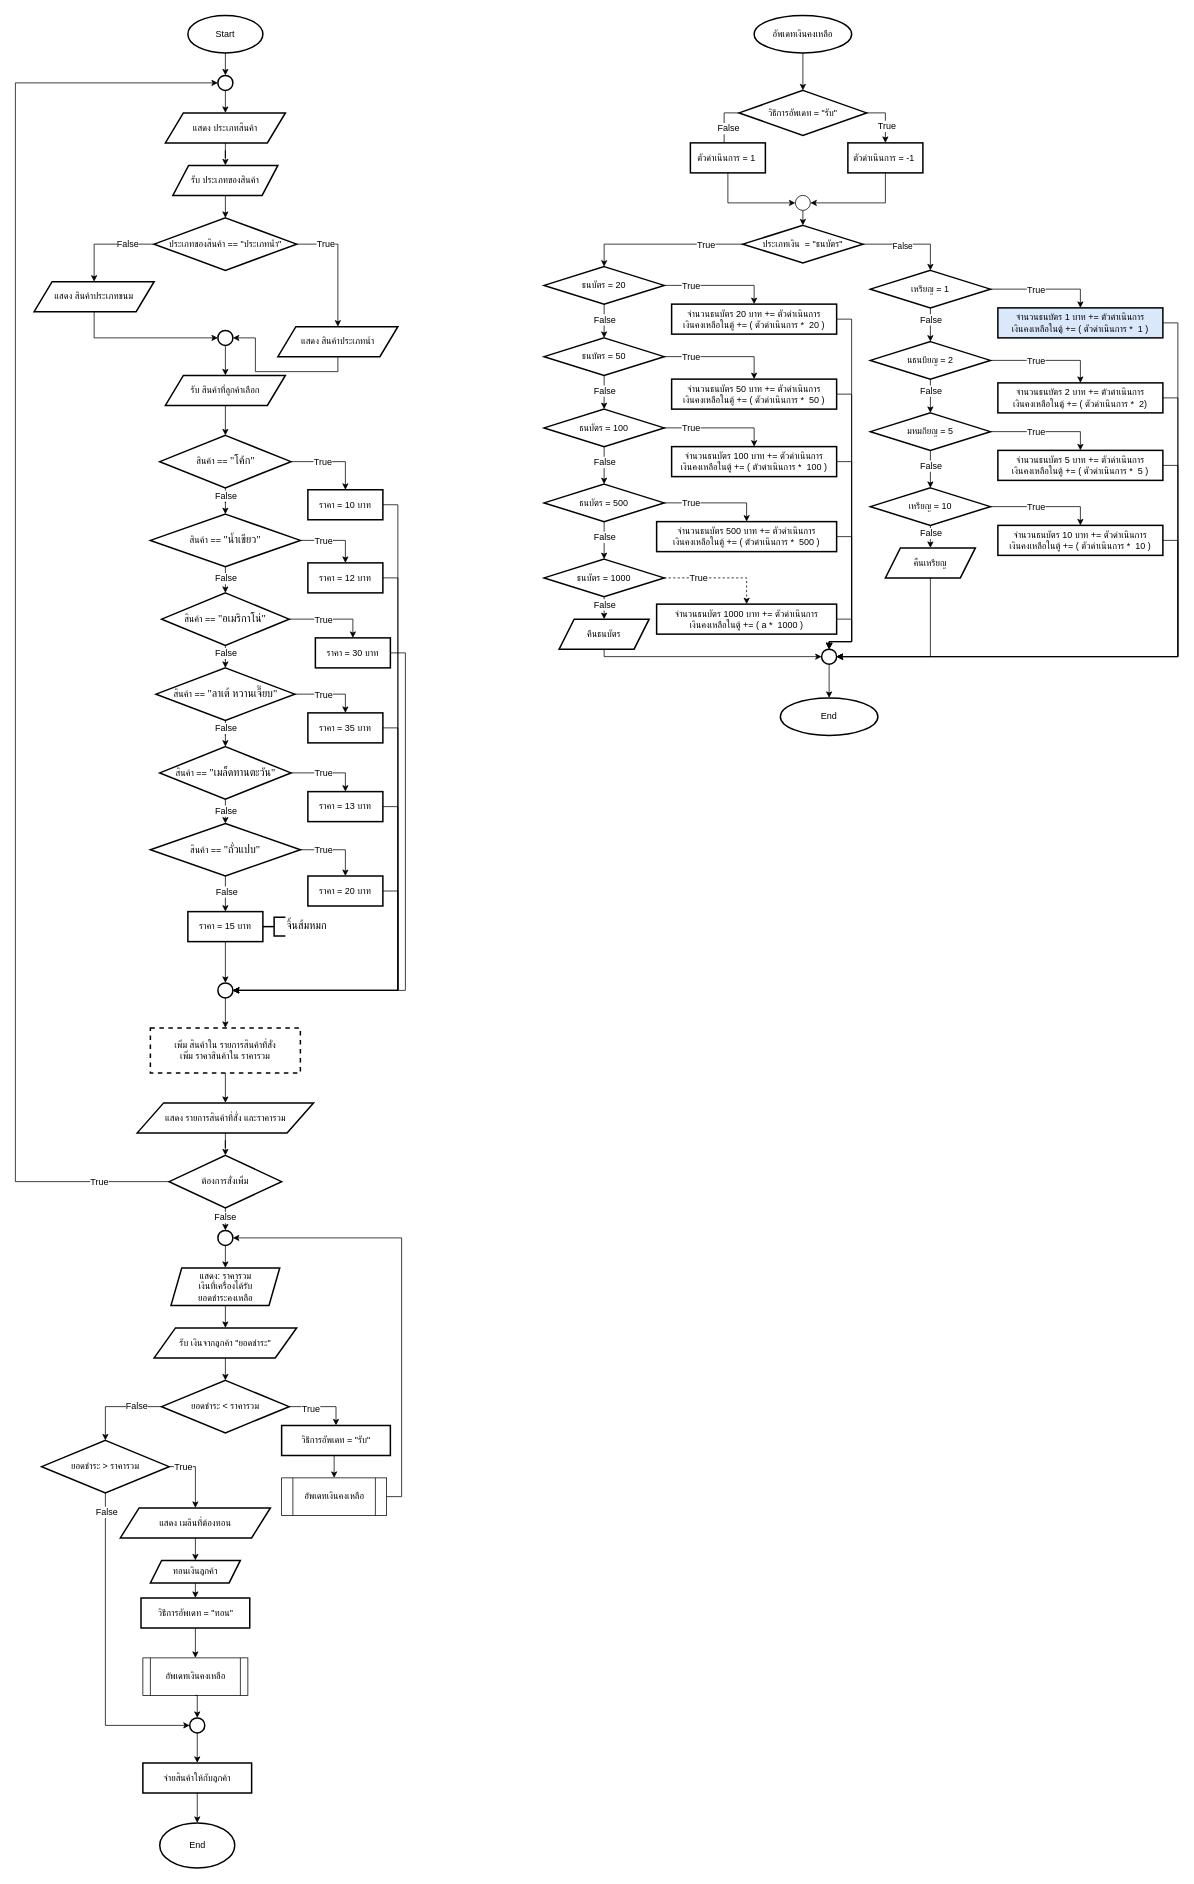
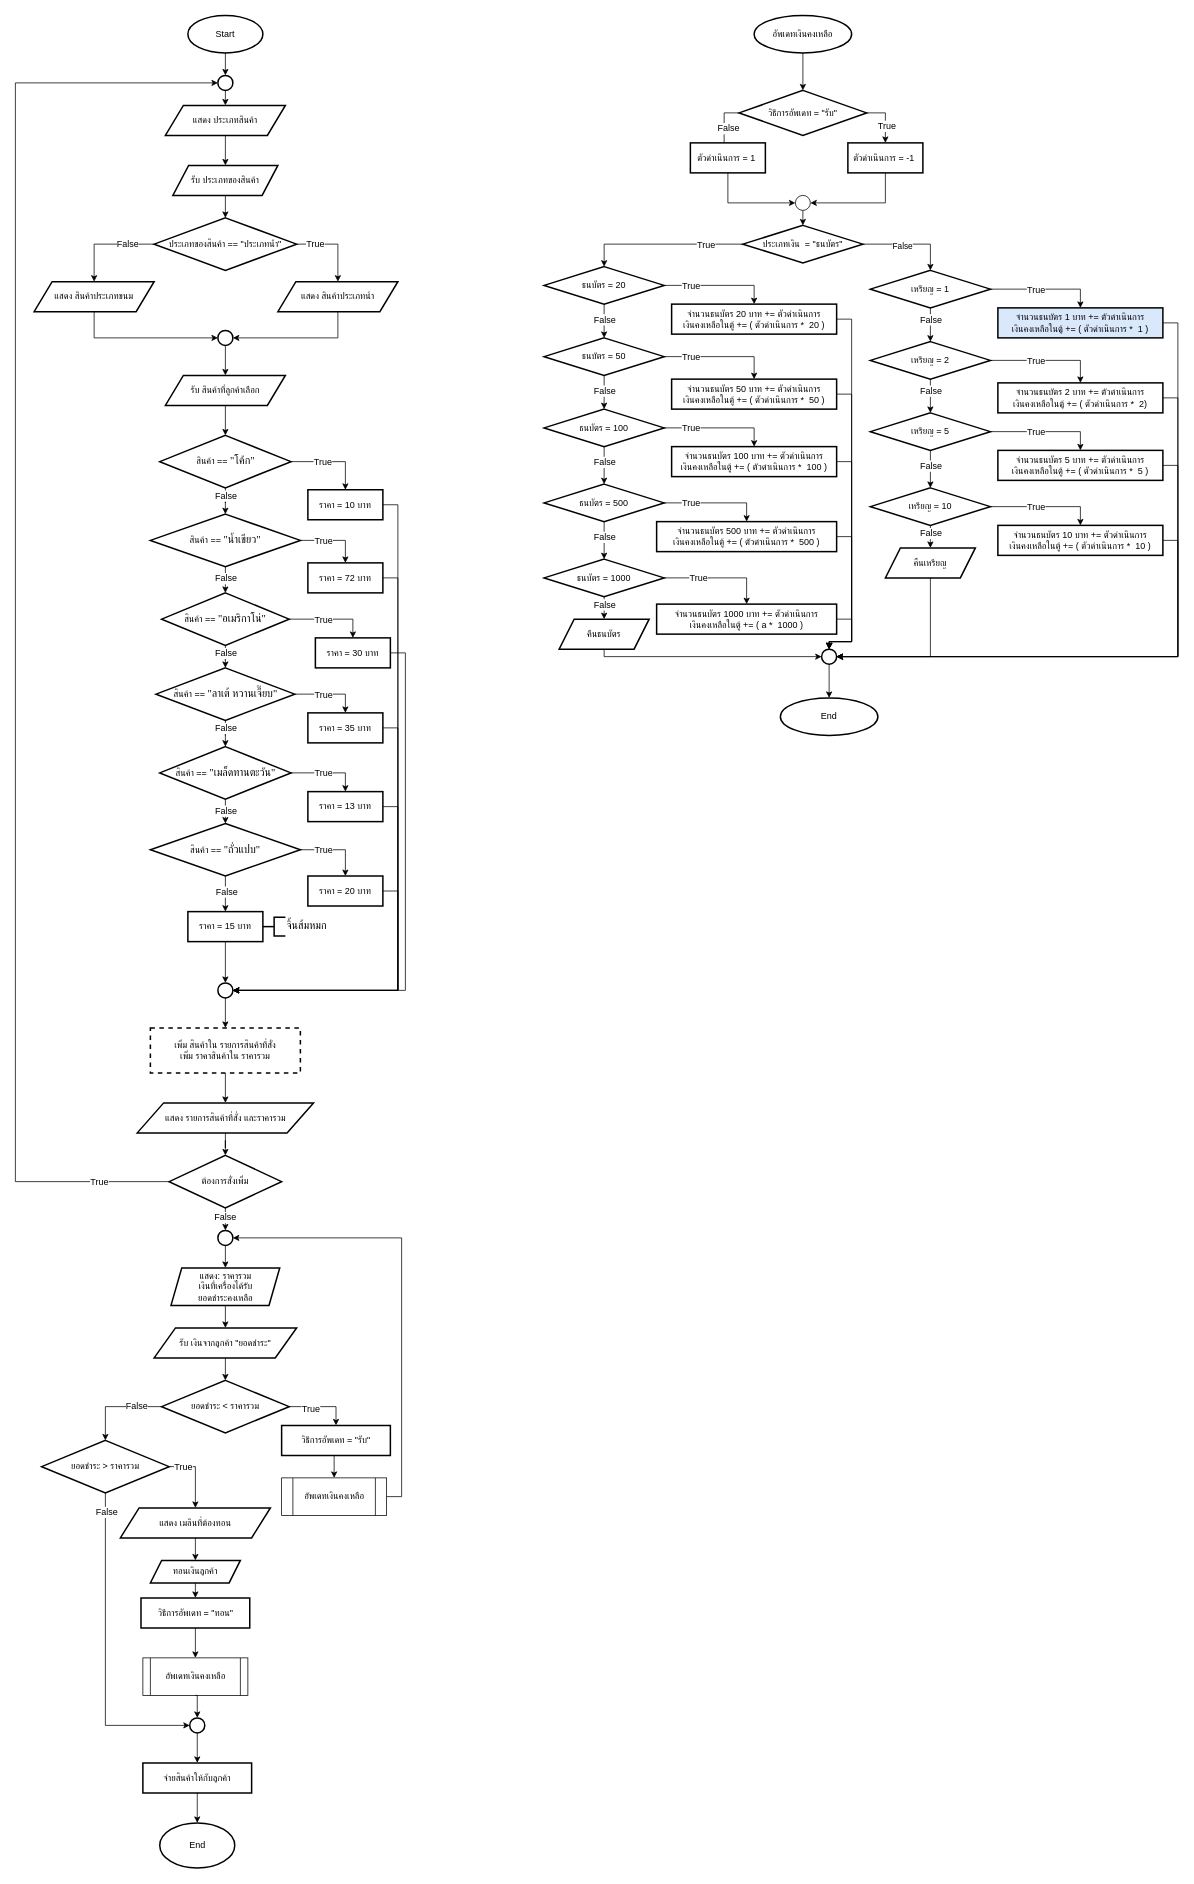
- <mxCell id="4" value="แสดง ประเภทสินค้า" style="shape=parallelogram;html=1;strokeWidth=2;perimeter=parallelogramPerimeter;whiteSpace=wrap;rounded=1;arcSize=0;size=0.15;" parent="1" vertex="1"><mxGeometry x="220" y="150" width="160" height="40" as="geometry" /></mxCell>
+ <mxCell id="4" value="แสดง ประเภทสินค้า" style="shape=parallelogram;html=1;strokeWidth=2;perimeter=parallelogramPerimeter;whiteSpace=wrap;rounded=1;arcSize=0;size=0.15;" parent="1" vertex="1"><mxGeometry x="220" y="140" width="160" height="40" as="geometry" /></mxCell>
- <mxCell id="11" value="แสดง&amp;nbsp;สินค้าประเภทน้ำ" style="shape=parallelogram;html=1;strokeWidth=2;perimeter=parallelogramPerimeter;whiteSpace=wrap;rounded=1;arcSize=0;size=0.15;" parent="1" vertex="1"><mxGeometry x="370" y="435" width="160" height="40" as="geometry" /></mxCell>
+ <mxCell id="11" value="แสดง&amp;nbsp;สินค้าประเภทน้ำ" style="shape=parallelogram;html=1;strokeWidth=2;perimeter=parallelogramPerimeter;whiteSpace=wrap;rounded=1;arcSize=0;size=0.15;" parent="1" vertex="1"><mxGeometry x="370" y="375" width="160" height="40" as="geometry" /></mxCell>
- <mxCell id="76" value="นธนบียญ = 2" style="strokeWidth=2;html=1;shape=mxgraph.flowchart.decision;whiteSpace=wrap;" parent="1" vertex="1"><mxGeometry x="1160" y="455" width="160" height="50" as="geometry" /></mxCell>
+ <mxCell id="76" value="เหรียญ = 2" style="strokeWidth=2;html=1;shape=mxgraph.flowchart.decision;whiteSpace=wrap;" parent="1" vertex="1"><mxGeometry x="1160" y="455" width="160" height="50" as="geometry" /></mxCell>
- <mxCell id="78" value="มหมกียญ = 5" style="strokeWidth=2;html=1;shape=mxgraph.flowchart.decision;whiteSpace=wrap;" parent="1" vertex="1"><mxGeometry x="1160" y="550" width="160" height="50" as="geometry" /></mxCell>
+ <mxCell id="78" value="เหรียญ = 5" style="strokeWidth=2;html=1;shape=mxgraph.flowchart.decision;whiteSpace=wrap;" parent="1" vertex="1"><mxGeometry x="1160" y="550" width="160" height="50" as="geometry" /></mxCell>
- <mxCell id="29" value="ราคา = 12 บาท" style="rounded=1;whiteSpace=wrap;html=1;absoluteArcSize=1;arcSize=0;strokeWidth=2;" parent="1" vertex="1"><mxGeometry x="410" y="750" width="100" height="40" as="geometry" /></mxCell>
+ <mxCell id="29" value="ราคา = 72 บาท" style="rounded=1;whiteSpace=wrap;html=1;absoluteArcSize=1;arcSize=0;strokeWidth=2;" parent="1" vertex="1"><mxGeometry x="410" y="750" width="100" height="40" as="geometry" /></mxCell>
- <mxCell id="89" style="edgeStyle=orthogonalEdgeStyle;rounded=0;orthogonalLoop=1;jettySize=auto;html=1;exitX=1;exitY=0.5;exitDx=0;exitDy=0;exitPerimeter=0;entryX=0.5;entryY=0;entryDx=0;entryDy=0;dashed=1;" parent="1" source="91" target="68" edge="1"><mxGeometry relative="1" as="geometry" /></mxCell>
+ <mxCell id="89" style="edgeStyle=orthogonalEdgeStyle;rounded=0;orthogonalLoop=1;jettySize=auto;html=1;exitX=1;exitY=0.5;exitDx=0;exitDy=0;exitPerimeter=0;entryX=0.5;entryY=0;entryDx=0;entryDy=0;" parent="1" source="91" target="68" edge="1"><mxGeometry relative="1" as="geometry" /></mxCell>
